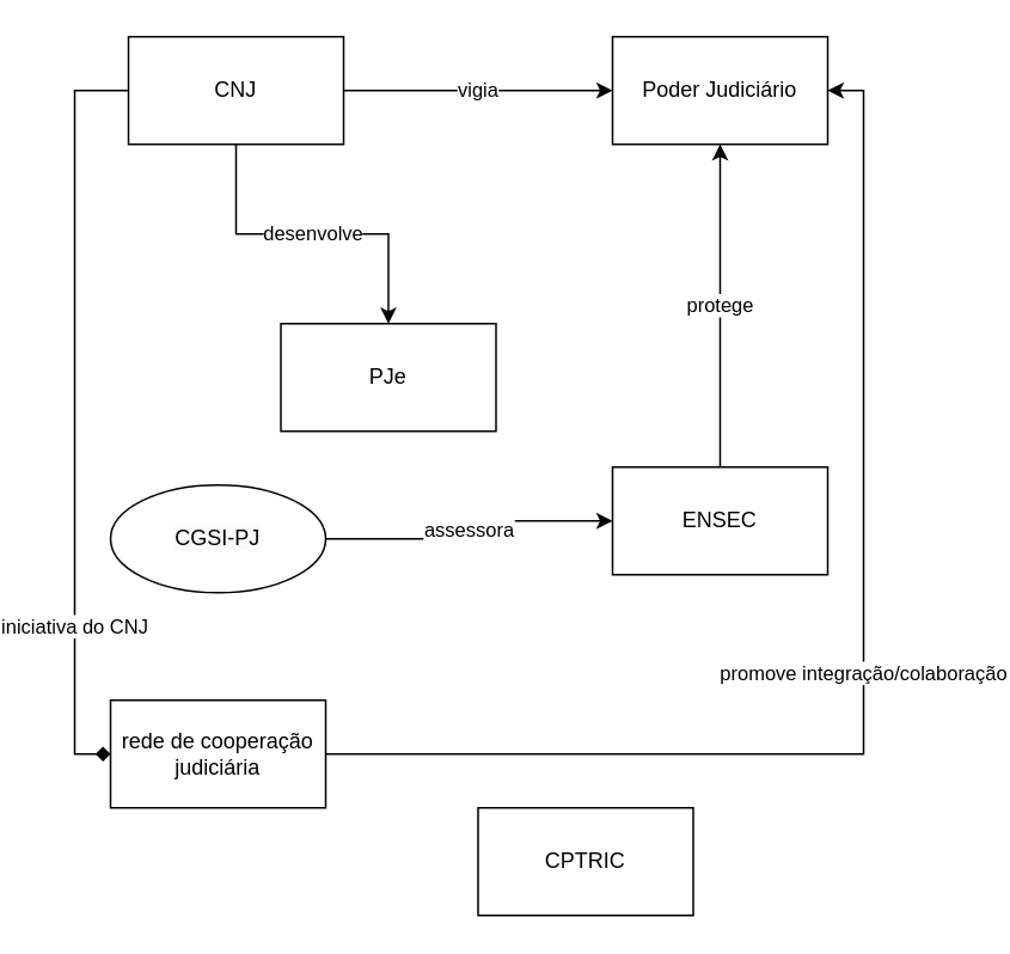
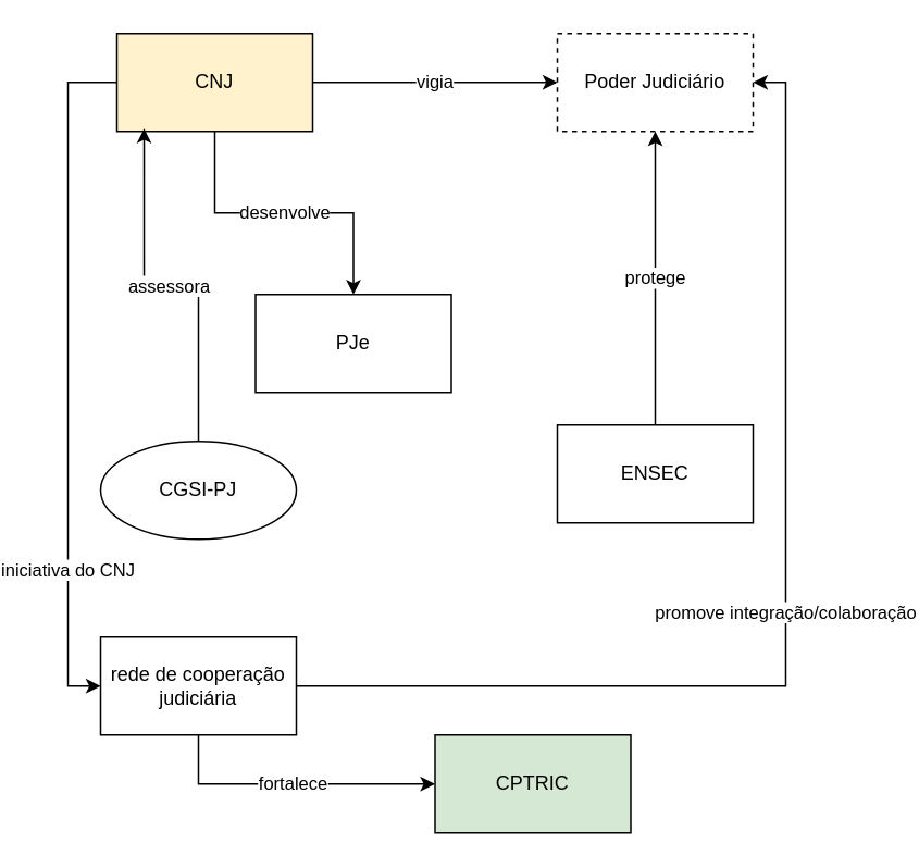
- <mxCell id="7" value="CNJ" style="rounded=0;whiteSpace=wrap;html=1;" vertex="1" parent="1"><mxGeometry x="50" y="20" width="120" height="60" as="geometry" /></mxCell>
+ <mxCell id="7" value="CNJ" style="rounded=0;whiteSpace=wrap;html=1;fillColor=#fff2cc;" vertex="1" parent="1"><mxGeometry x="50" y="20" width="120" height="60" as="geometry" /></mxCell>
- <mxCell id="2" value="Poder Judiciário" style="rounded=0;whiteSpace=wrap;html=1;" vertex="1" parent="1"><mxGeometry x="320" y="20" width="120" height="60" as="geometry" /></mxCell>
+ <mxCell id="2" value="Poder Judiciário" style="rounded=0;whiteSpace=wrap;html=1;dashed=1;" vertex="1" parent="1"><mxGeometry x="320" y="20" width="120" height="60" as="geometry" /></mxCell>
- <mxCell id="12" value="assessora" style="edgeStyle=orthogonalEdgeStyle;rounded=0;orthogonalLoop=1;jettySize=auto;html=1;" edge="1" parent="1" source="11" target="9"><mxGeometry relative="1" as="geometry" /></mxCell>
+ <mxCell id="12" value="assessora" style="edgeStyle=orthogonalEdgeStyle;rounded=0;orthogonalLoop=1;jettySize=auto;html=1;entryX=0.139;entryY=0.971;entryDx=0;entryDy=0;entryPerimeter=0;" edge="1" parent="1" source="11" target="7"><mxGeometry relative="1" as="geometry" /></mxCell>
- <mxCell id="5" style="edgeStyle=orthogonalEdgeStyle;rounded=0;orthogonalLoop=1;jettySize=auto;html=1;entryX=0;entryY=0.5;entryDx=0;entryDy=0;endArrow=diamond;" edge="1" parent="1" source="7" target="15"><mxGeometry relative="1" as="geometry"><Array as="points"><mxPoint x="20" y="50" /><mxPoint x="20" y="420" /></Array></mxGeometry></mxCell>
+ <mxCell id="5" style="edgeStyle=orthogonalEdgeStyle;rounded=0;orthogonalLoop=1;jettySize=auto;html=1;entryX=0;entryY=0.5;entryDx=0;entryDy=0;" edge="1" parent="1" source="7" target="15"><mxGeometry relative="1" as="geometry"><Array as="points"><mxPoint x="20" y="50" /><mxPoint x="20" y="420" /></Array></mxGeometry></mxCell>
+ <mxCell id="14" value="fortalece" style="edgeStyle=orthogonalEdgeStyle;rounded=0;orthogonalLoop=1;jettySize=auto;html=1;entryX=0;entryY=0.5;entryDx=0;entryDy=0;" edge="1" parent="1" source="15" target="16"><mxGeometry relative="1" as="geometry"><Array as="points"><mxPoint x="100" y="480" /></Array></mxGeometry></mxCell>
- <mxCell id="16" value="CPTRIC" style="rounded=0;whiteSpace=wrap;html=1;" vertex="1" parent="1"><mxGeometry x="245" y="450" width="120" height="60" as="geometry" /></mxCell>
+ <mxCell id="16" value="CPTRIC" style="rounded=0;whiteSpace=wrap;html=1;fillColor=#d5e8d4;" vertex="1" parent="1"><mxGeometry x="245" y="450" width="120" height="60" as="geometry" /></mxCell>
